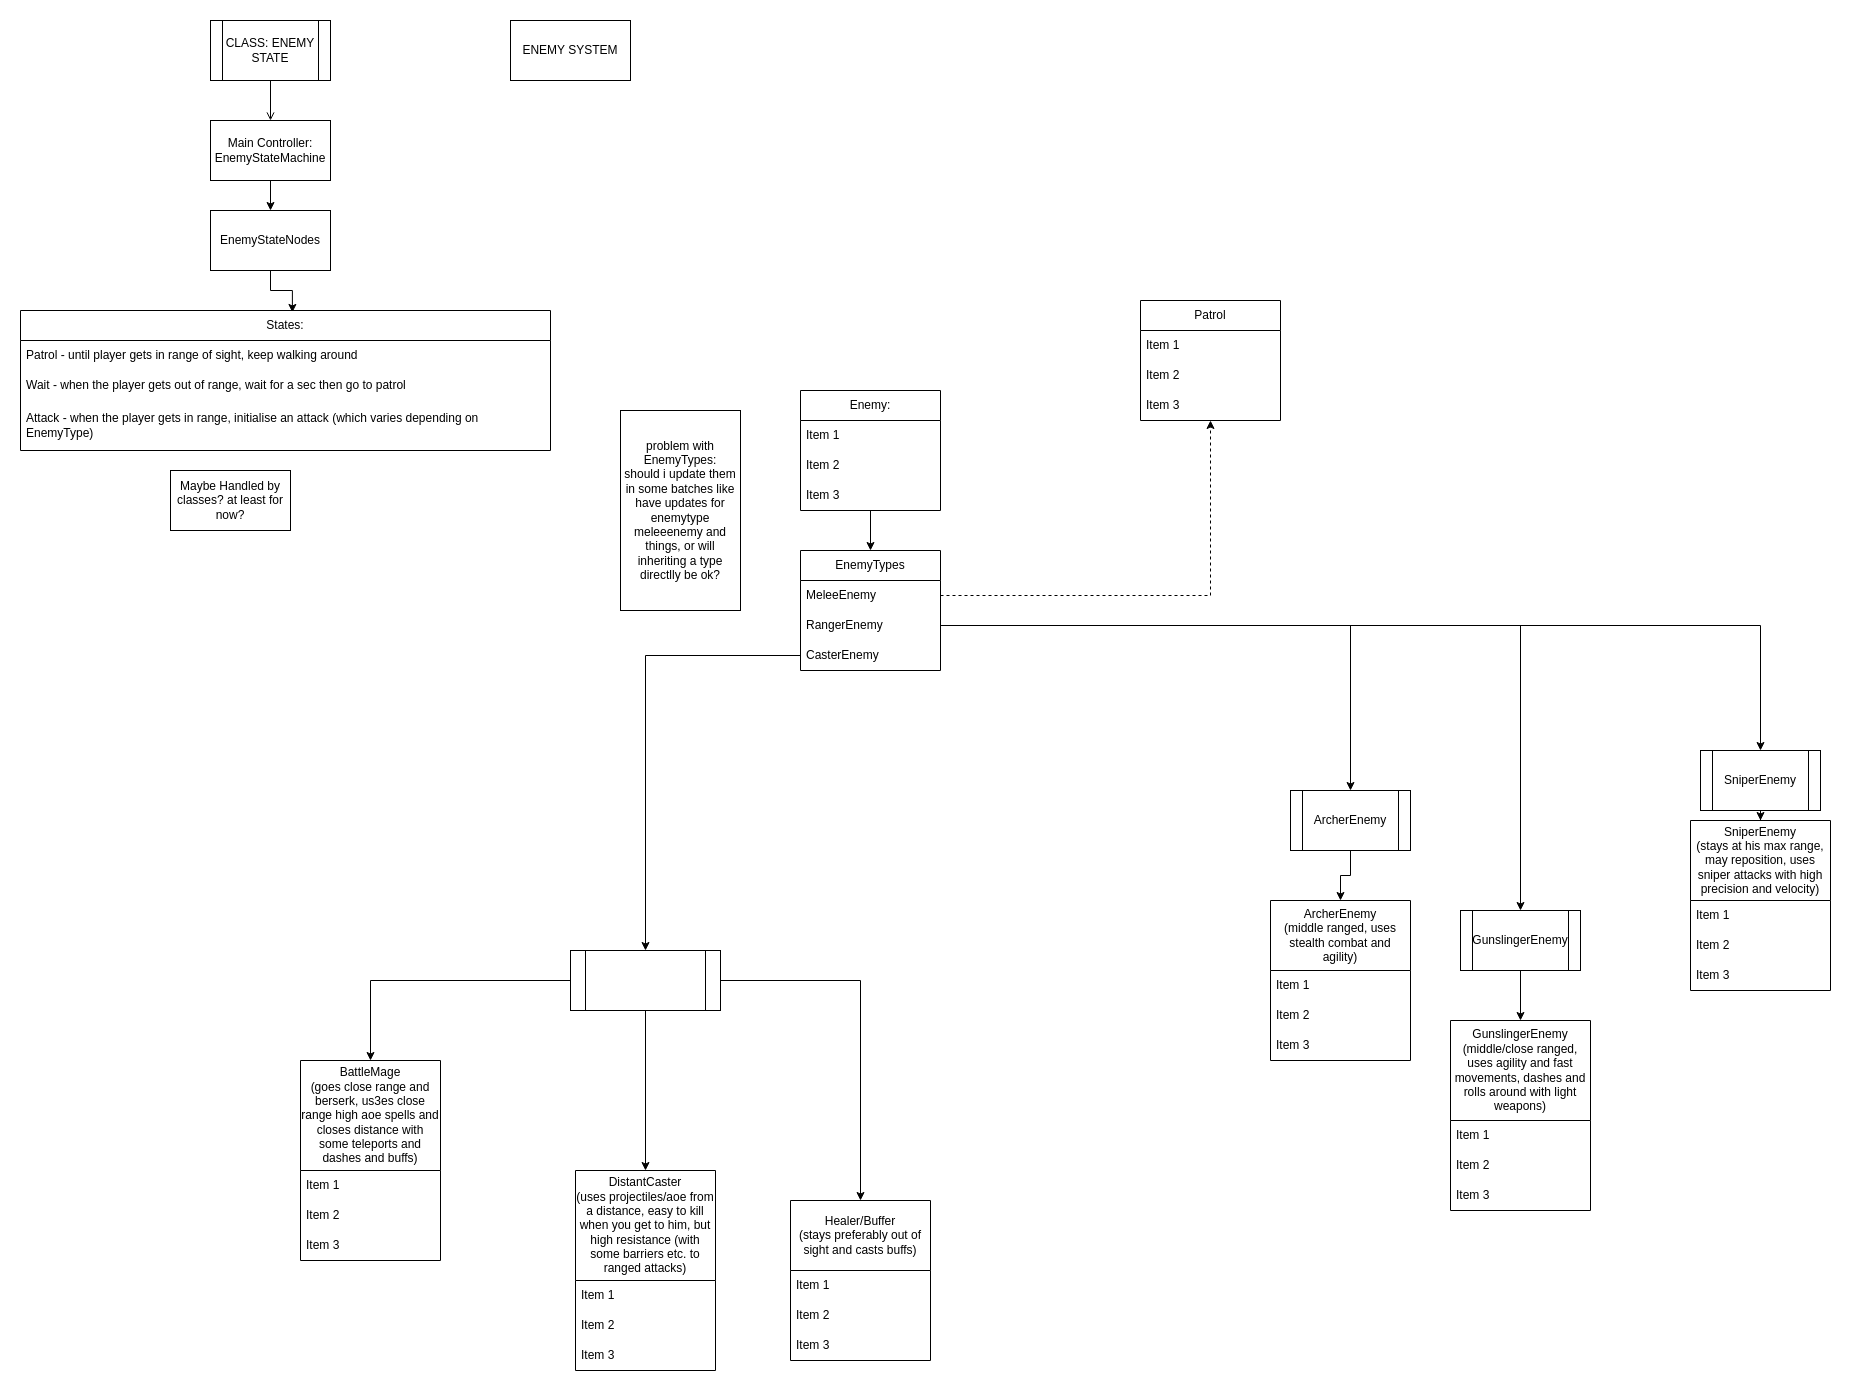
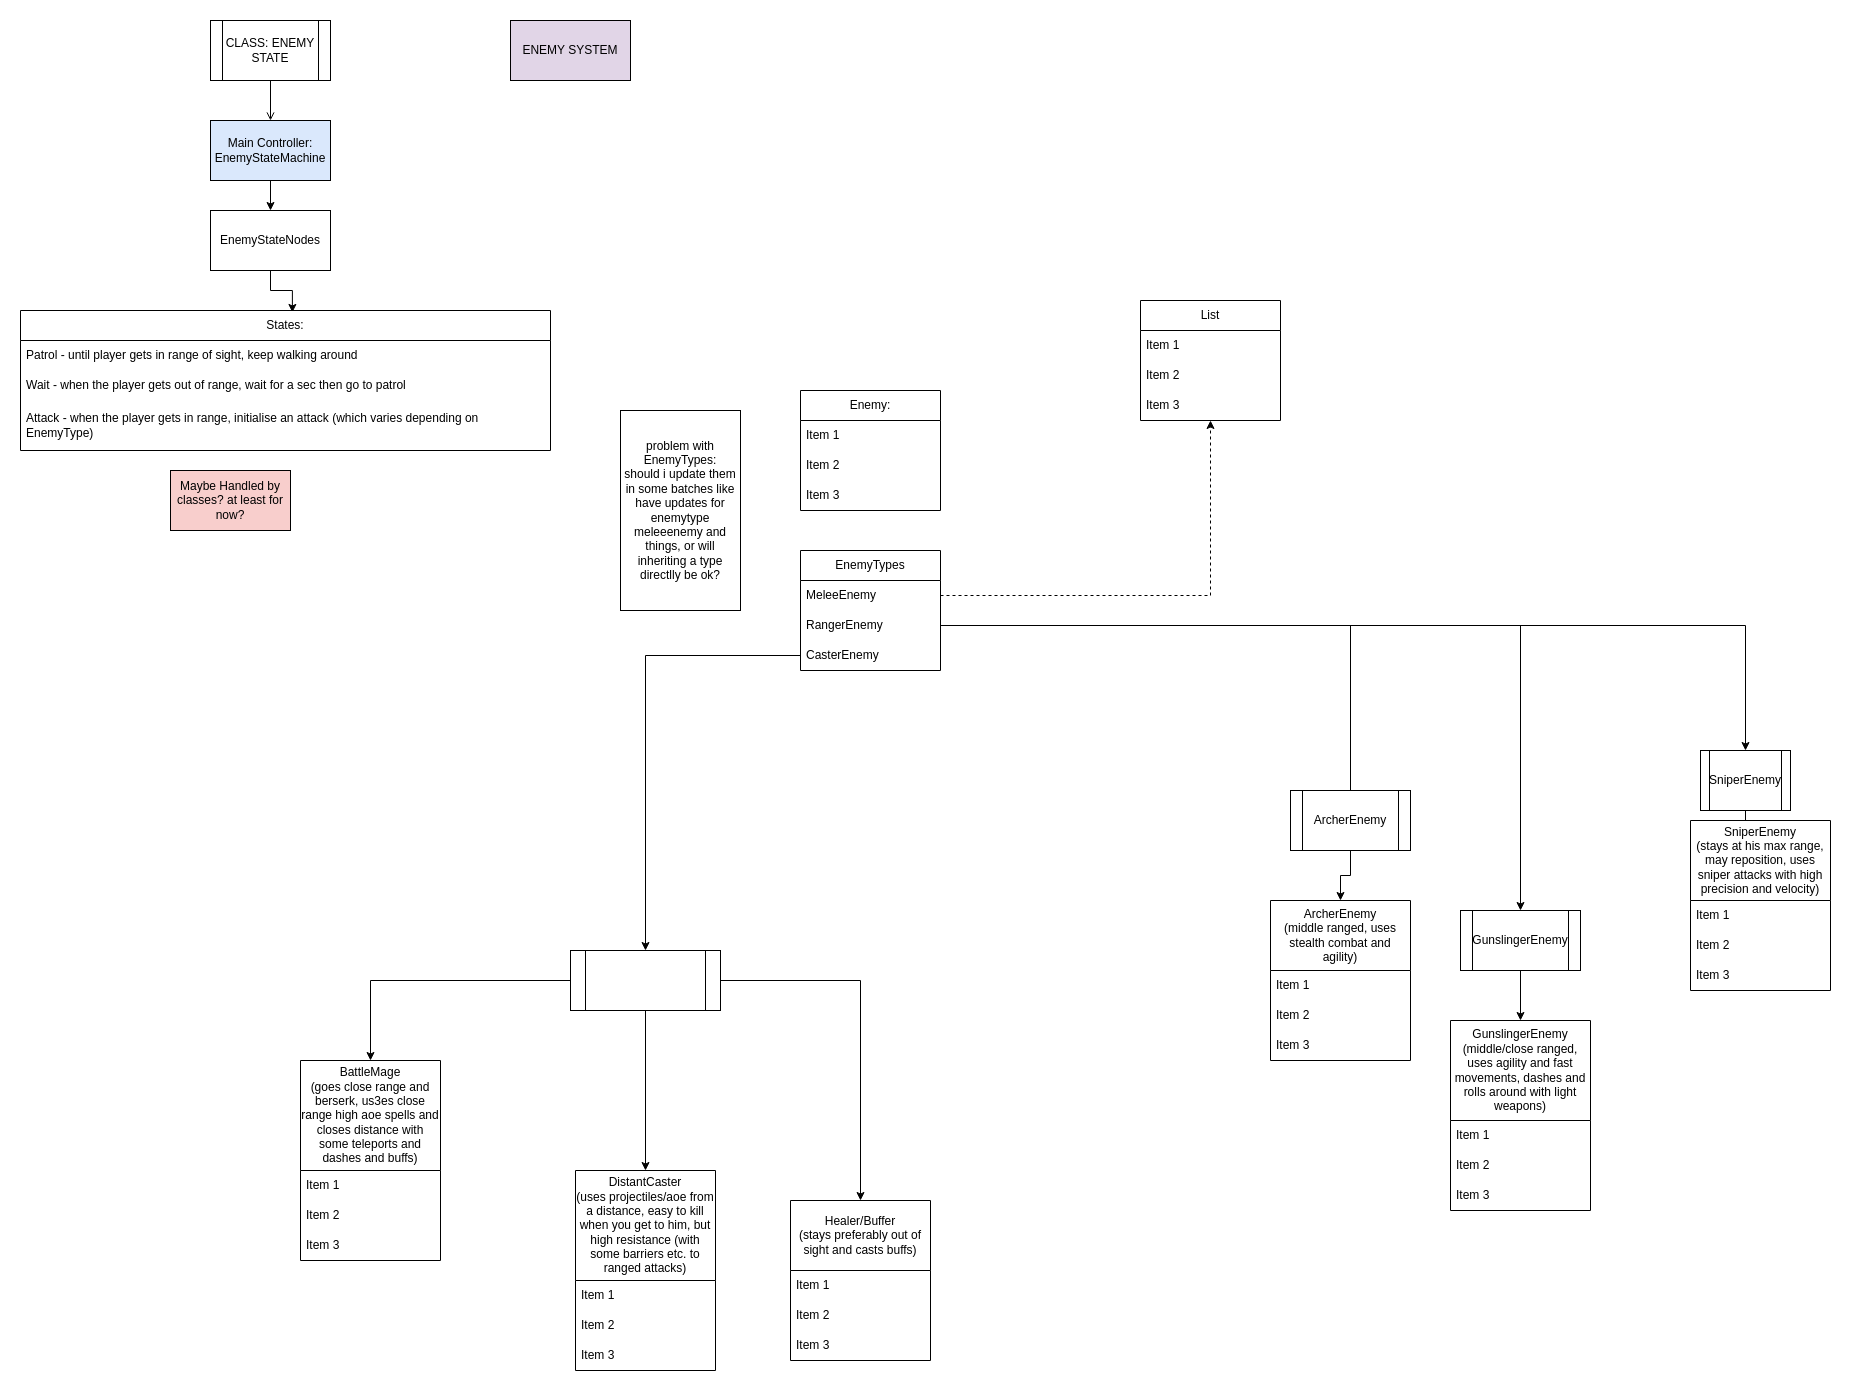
- <mxCell id="2" value="ENEMY SYSTEM" style="rounded=0;whiteSpace=wrap;html=1;" parent="1" vertex="1"><mxGeometry x="510" y="20" width="120" height="60" as="geometry" /></mxCell>
+ <mxCell id="2" value="ENEMY SYSTEM" style="rounded=0;whiteSpace=wrap;html=1;fillColor=#e1d5e7;" parent="1" vertex="1"><mxGeometry x="510" y="20" width="120" height="60" as="geometry" /></mxCell>
- <mxCell id="11" value="Main Controller: EnemyStateMachine" style="rounded=0;whiteSpace=wrap;html=1;" parent="1" vertex="1"><mxGeometry x="210" y="120" width="120" height="60" as="geometry" /></mxCell>
+ <mxCell id="11" value="Main Controller: EnemyStateMachine" style="rounded=0;whiteSpace=wrap;html=1;fillColor=#dae8fc;" parent="1" vertex="1"><mxGeometry x="210" y="120" width="120" height="60" as="geometry" /></mxCell>
- <mxCell id="59" value="Patrol" style="swimlane;fontStyle=0;childLayout=stackLayout;horizontal=1;startSize=30;horizontalStack=0;resizeParent=1;resizeParentMax=0;resizeLast=0;collapsible=1;marginBottom=0;whiteSpace=wrap;html=1;" parent="1" vertex="1"><mxGeometry x="1140" y="300" width="140" height="120" as="geometry" /></mxCell>
+ <mxCell id="59" value="List" style="swimlane;fontStyle=0;childLayout=stackLayout;horizontal=1;startSize=30;horizontalStack=0;resizeParent=1;resizeParentMax=0;resizeLast=0;collapsible=1;marginBottom=0;whiteSpace=wrap;html=1;" parent="1" vertex="1"><mxGeometry x="1140" y="300" width="140" height="120" as="geometry" /></mxCell>
- <mxCell id="65" value="Maybe Handled by classes? at least for now?" style="rounded=0;whiteSpace=wrap;html=1;" parent="1" vertex="1"><mxGeometry x="170" y="470" width="120" height="60" as="geometry" /></mxCell>
+ <mxCell id="65" value="Maybe Handled by classes? at least for now?" style="rounded=0;whiteSpace=wrap;html=1;fillColor=#f8cecc;" parent="1" vertex="1"><mxGeometry x="170" y="470" width="120" height="60" as="geometry" /></mxCell>
- <mxCell id="3" style="edgeStyle=orthogonalEdgeStyle;rounded=0;orthogonalLoop=1;jettySize=auto;html=1;entryX=0.5;entryY=0;entryDx=0;entryDy=0;" parent="1" source="4" target="18" edge="1"><mxGeometry relative="1" as="geometry"><mxPoint x="870" y="540" as="targetPoint" /></mxGeometry></mxCell>
- <mxCell id="29" value="SniperEnemy" style="shape=process;whiteSpace=wrap;html=1;backgroundOutline=1;" parent="1" vertex="1"><mxGeometry x="1700" y="750" width="120" height="60" as="geometry" /></mxCell>
+ <mxCell id="29" value="SniperEnemy" style="shape=process;whiteSpace=wrap;html=1;backgroundOutline=1;" parent="1" vertex="1"><mxGeometry x="1700" y="750" width="90" height="60" as="geometry" /></mxCell>
- <mxCell id="24" style="edgeStyle=orthogonalEdgeStyle;rounded=0;orthogonalLoop=1;jettySize=auto;html=1;" parent="1" source="20" target="23" edge="1"><mxGeometry relative="1" as="geometry"><mxPoint x="970" y="780" as="targetPoint" /></mxGeometry></mxCell>
+ <mxCell id="24" style="edgeStyle=orthogonalEdgeStyle;rounded=0;orthogonalLoop=1;jettySize=auto;html=1;endArrow=none;" parent="1" source="20" target="23" edge="1"><mxGeometry relative="1" as="geometry"><mxPoint x="970" y="780" as="targetPoint" /></mxGeometry></mxCell>
